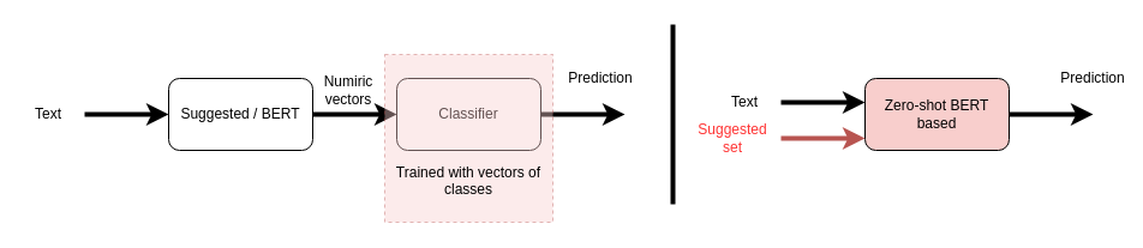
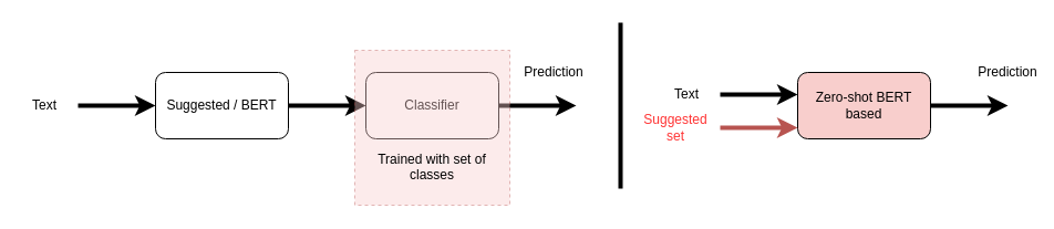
- <mxCell id="10" value="&lt;div&gt;Numiric vectors&lt;/div&gt;" style="text;html=1;strokeColor=none;fillColor=none;align=center;verticalAlign=middle;whiteSpace=wrap;rounded=0;" vertex="1" parent="1"><mxGeometry x="270" y="65" width="40" height="20" as="geometry" /></mxCell>
- <mxCell id="14" value="&lt;div&gt;&lt;br&gt;&lt;/div&gt;&lt;div&gt;&lt;br&gt;&lt;/div&gt;&lt;div&gt;&lt;br&gt;&lt;/div&gt;&lt;div&gt;&lt;br&gt;&lt;/div&gt;&lt;div&gt;&lt;br&gt;&lt;/div&gt;&lt;div&gt;Trained with vectors of &lt;br&gt;&lt;/div&gt;&lt;div&gt;classes&lt;/div&gt;" style="rounded=0;whiteSpace=wrap;html=1;fillColor=#f8cecc;strokeColor=#b85450;dashed=1;opacity=40;" vertex="1" parent="1"><mxGeometry x="320" y="45" width="140" height="140" as="geometry" /></mxCell>
+ <mxCell id="14" value="&lt;div&gt;&lt;br&gt;&lt;/div&gt;&lt;div&gt;&lt;br&gt;&lt;/div&gt;&lt;div&gt;&lt;br&gt;&lt;/div&gt;&lt;div&gt;&lt;br&gt;&lt;/div&gt;&lt;div&gt;&lt;br&gt;&lt;/div&gt;&lt;div&gt;Trained with set of &lt;br&gt;&lt;/div&gt;&lt;div&gt;classes&lt;/div&gt;" style="rounded=0;whiteSpace=wrap;html=1;fillColor=#f8cecc;strokeColor=#b85450;dashed=1;opacity=40;" vertex="1" parent="1"><mxGeometry x="320" y="45" width="140" height="140" as="geometry" /></mxCell>
